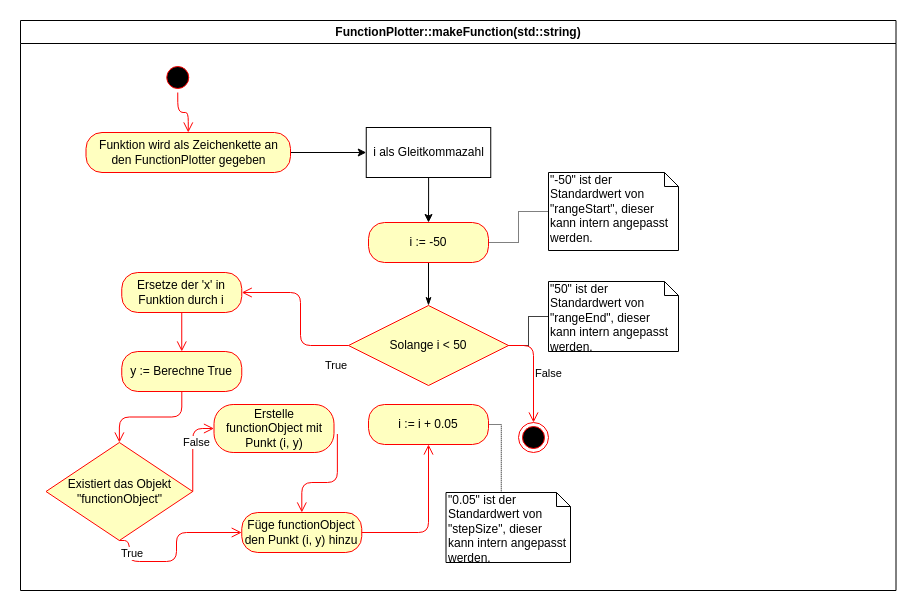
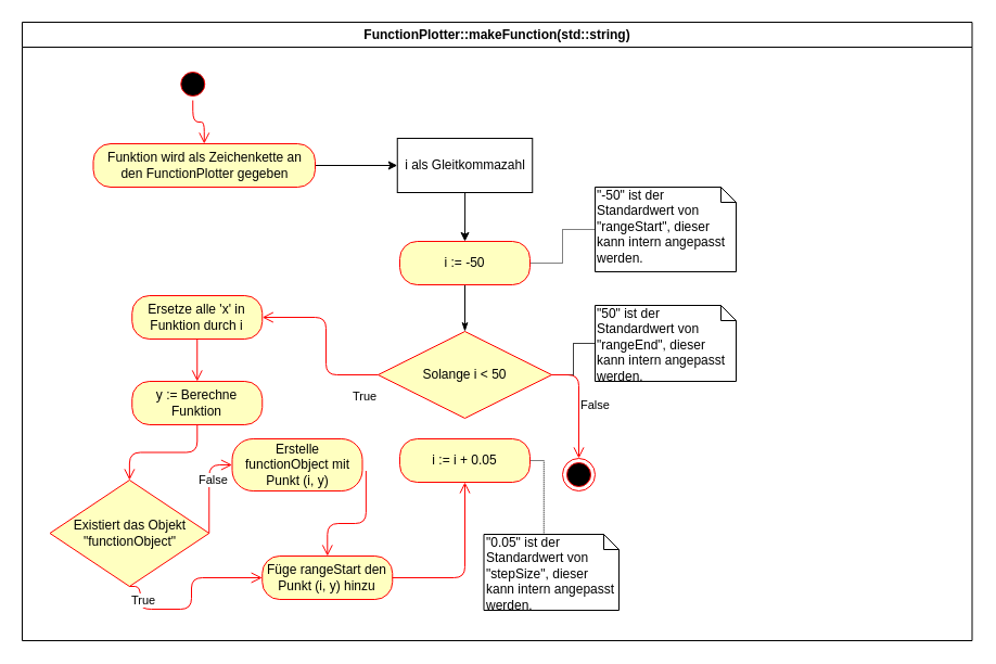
- <mxCell id="17" value="Ersetze der 'x' in Funktion durch i" style="rounded=1;whiteSpace=wrap;html=1;arcSize=40;fontColor=#000000;fillColor=#ffffc0;strokeColor=#ff0000;" vertex="1" parent="2"><mxGeometry x="101.25" y="252" width="120" height="40" as="geometry" /></mxCell>
+ <mxCell id="17" value="Ersetze alle 'x' in Funktion durch i" style="rounded=1;whiteSpace=wrap;html=1;arcSize=40;fontColor=#000000;fillColor=#ffffc0;strokeColor=#ff0000;" vertex="1" parent="2"><mxGeometry x="101.25" y="252" width="120" height="40" as="geometry" /></mxCell>
- <mxCell id="19" value="y := Berechne True" style="rounded=1;whiteSpace=wrap;html=1;arcSize=40;fontColor=#000000;fillColor=#ffffc0;strokeColor=#ff0000;" vertex="1" parent="2"><mxGeometry x="101.25" y="331" width="120" height="40" as="geometry" /></mxCell>
+ <mxCell id="19" value="y := Berechne Funktion" style="rounded=1;whiteSpace=wrap;html=1;arcSize=40;fontColor=#000000;fillColor=#ffffc0;strokeColor=#ff0000;" vertex="1" parent="2"><mxGeometry x="101.25" y="331" width="120" height="40" as="geometry" /></mxCell>
- <mxCell id="24" value="Füge functionObject den Punkt (i, y) hinzu" style="rounded=1;whiteSpace=wrap;html=1;arcSize=40;fontColor=#000000;fillColor=#ffffc0;strokeColor=#ff0000;" vertex="1" parent="2"><mxGeometry x="221.25" y="492" width="120" height="40" as="geometry" /></mxCell>
+ <mxCell id="24" value="Füge rangeStart den Punkt (i, y) hinzu" style="rounded=1;whiteSpace=wrap;html=1;arcSize=40;fontColor=#000000;fillColor=#ffffc0;strokeColor=#ff0000;" vertex="1" parent="2"><mxGeometry x="221.25" y="492" width="120" height="40" as="geometry" /></mxCell>
